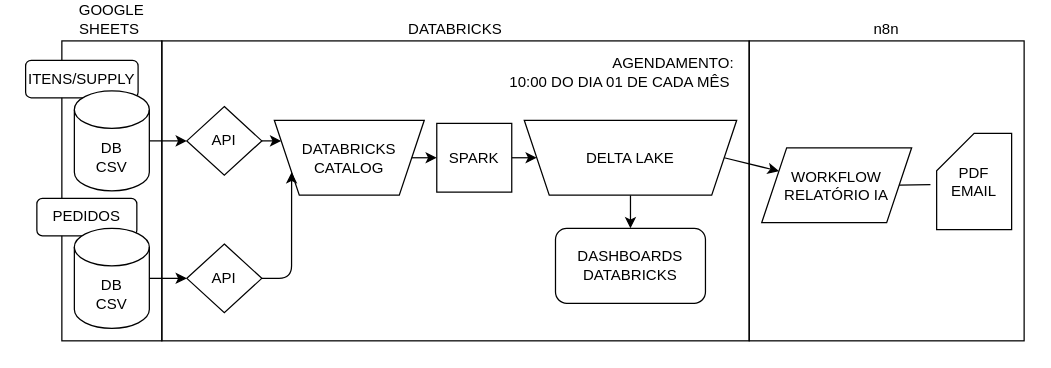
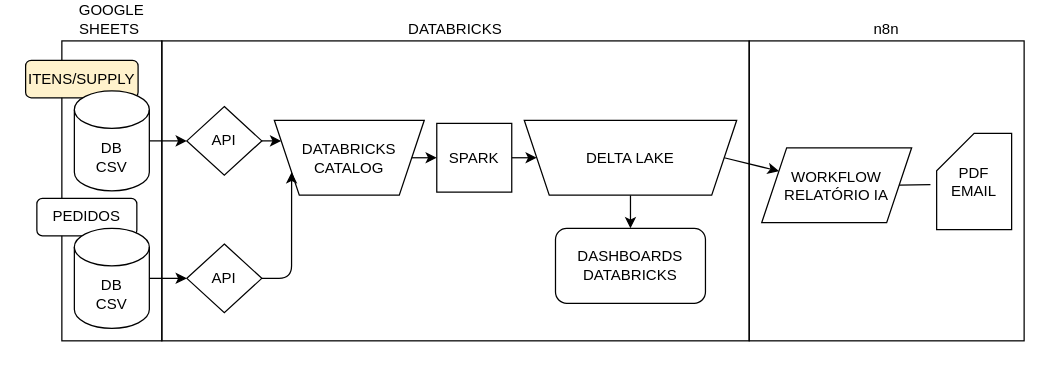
- <mxCell id="21" value="AGENDAMENTO:&lt;div&gt;10:00 DO DIA 01 DE CADA MÊS&amp;nbsp;&lt;/div&gt;" style="text;html=1;align=right;verticalAlign=middle;whiteSpace=wrap;rounded=0;" vertex="1" parent="1"><mxGeometry x="379" y="30" width="210" height="30" as="geometry" /></mxCell>
- <mxCell id="3" value="ITENS/SUPPLY" style="rounded=1;whiteSpace=wrap;html=1;" parent="1" vertex="1"><mxGeometry x="20" y="35.5" width="90" height="30" as="geometry" /></mxCell>
+ <mxCell id="3" value="ITENS/SUPPLY" style="rounded=1;whiteSpace=wrap;html=1;fillColor=#fff2cc;" parent="1" vertex="1"><mxGeometry x="20" y="35.5" width="90" height="30" as="geometry" /></mxCell>
